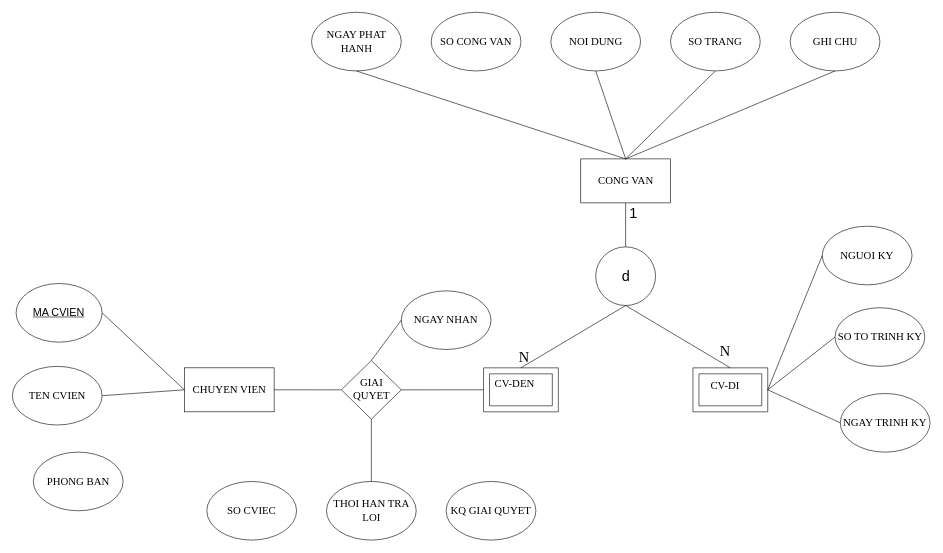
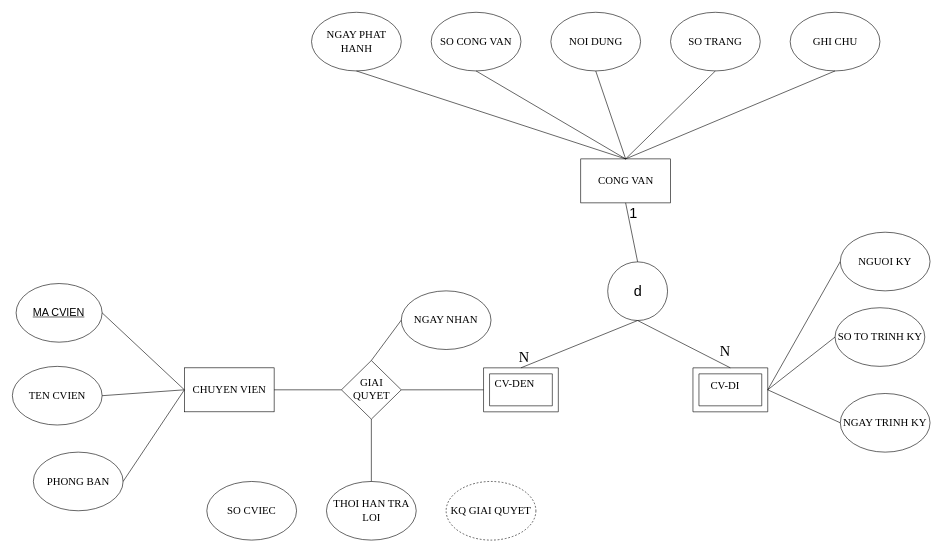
+ <mxCell id="43" value="" style="endArrow=none;html=1;rounded=0;entryX=0.5;entryY=1;entryDx=0;entryDy=0;exitX=0.5;exitY=0;exitDx=0;exitDy=0;" edge="1" parent="2" source="3" target="10"><mxGeometry width="50" height="50" relative="1" as="geometry"><mxPoint x="710.758" y="183.333" as="sourcePoint" /><mxPoint x="773.105" y="122.222" as="targetPoint" /></mxGeometry></mxCell>
- <mxCell id="15" value="&lt;h2&gt;&lt;span style=&quot;font-weight: normal;&quot;&gt;&lt;font face=&quot;Times New Roman&quot;&gt;NGUOI KY&lt;/font&gt;&lt;/span&gt;&lt;/h2&gt;" style="ellipse;whiteSpace=wrap;html=1;" parent="2" vertex="1"><mxGeometry x="1350.367" y="356.667" width="149.633" height="97.778" as="geometry" /></mxCell>
+ <mxCell id="15" value="&lt;h2&gt;&lt;span style=&quot;font-weight: normal;&quot;&gt;&lt;font face=&quot;Times New Roman&quot;&gt;NGUOI KY&lt;/font&gt;&lt;/span&gt;&lt;/h2&gt;" style="ellipse;whiteSpace=wrap;html=1;" parent="2" vertex="1"><mxGeometry x="1380.367" y="366.667" width="149.633" height="97.778" as="geometry" /></mxCell>
- <mxCell id="4" value="&lt;h1&gt;&lt;span style=&quot;font-weight: normal;&quot;&gt;d&lt;/span&gt;&lt;/h1&gt;" style="ellipse;whiteSpace=wrap;html=1;rounded=0;" parent="2" vertex="1"><mxGeometry x="972.616" y="391.111" width="99.756" height="97.778" as="geometry" /></mxCell>
+ <mxCell id="4" value="&lt;h1&gt;&lt;span style=&quot;font-weight: normal;&quot;&gt;d&lt;/span&gt;&lt;/h1&gt;" style="ellipse;whiteSpace=wrap;html=1;rounded=0;" parent="2" vertex="1"><mxGeometry x="992.616" y="416.111" width="99.756" height="97.778" as="geometry" /></mxCell>
+ <mxCell id="40" value="" style="endArrow=none;html=1;rounded=0;exitX=1;exitY=0.5;exitDx=0;exitDy=0;entryX=0;entryY=0.5;entryDx=0;entryDy=0;" edge="1" parent="2" source="21" target="19"><mxGeometry width="50" height="50" relative="1" as="geometry"><mxPoint x="174.572" y="794.444" as="sourcePoint" /><mxPoint x="236.919" y="733.333" as="targetPoint" /></mxGeometry></mxCell>
- <mxCell id="24" value="&lt;h2&gt;&lt;font style=&quot;font-weight: normal;&quot; face=&quot;Times New Roman&quot;&gt;KQ GIAI QUYET&lt;/font&gt;&lt;/h2&gt;" style="ellipse;whiteSpace=wrap;html=1;" parent="2" vertex="1"><mxGeometry x="723.227" y="782.222" width="149.633" height="97.778" as="geometry" /></mxCell>
+ <mxCell id="24" value="&lt;h2&gt;&lt;font style=&quot;font-weight: normal;&quot; face=&quot;Times New Roman&quot;&gt;KQ GIAI QUYET&lt;/font&gt;&lt;/h2&gt;" style="ellipse;whiteSpace=wrap;html=1;dashed=1;" parent="2" vertex="1"><mxGeometry x="723.227" y="782.222" width="149.633" height="97.778" as="geometry" /></mxCell>
